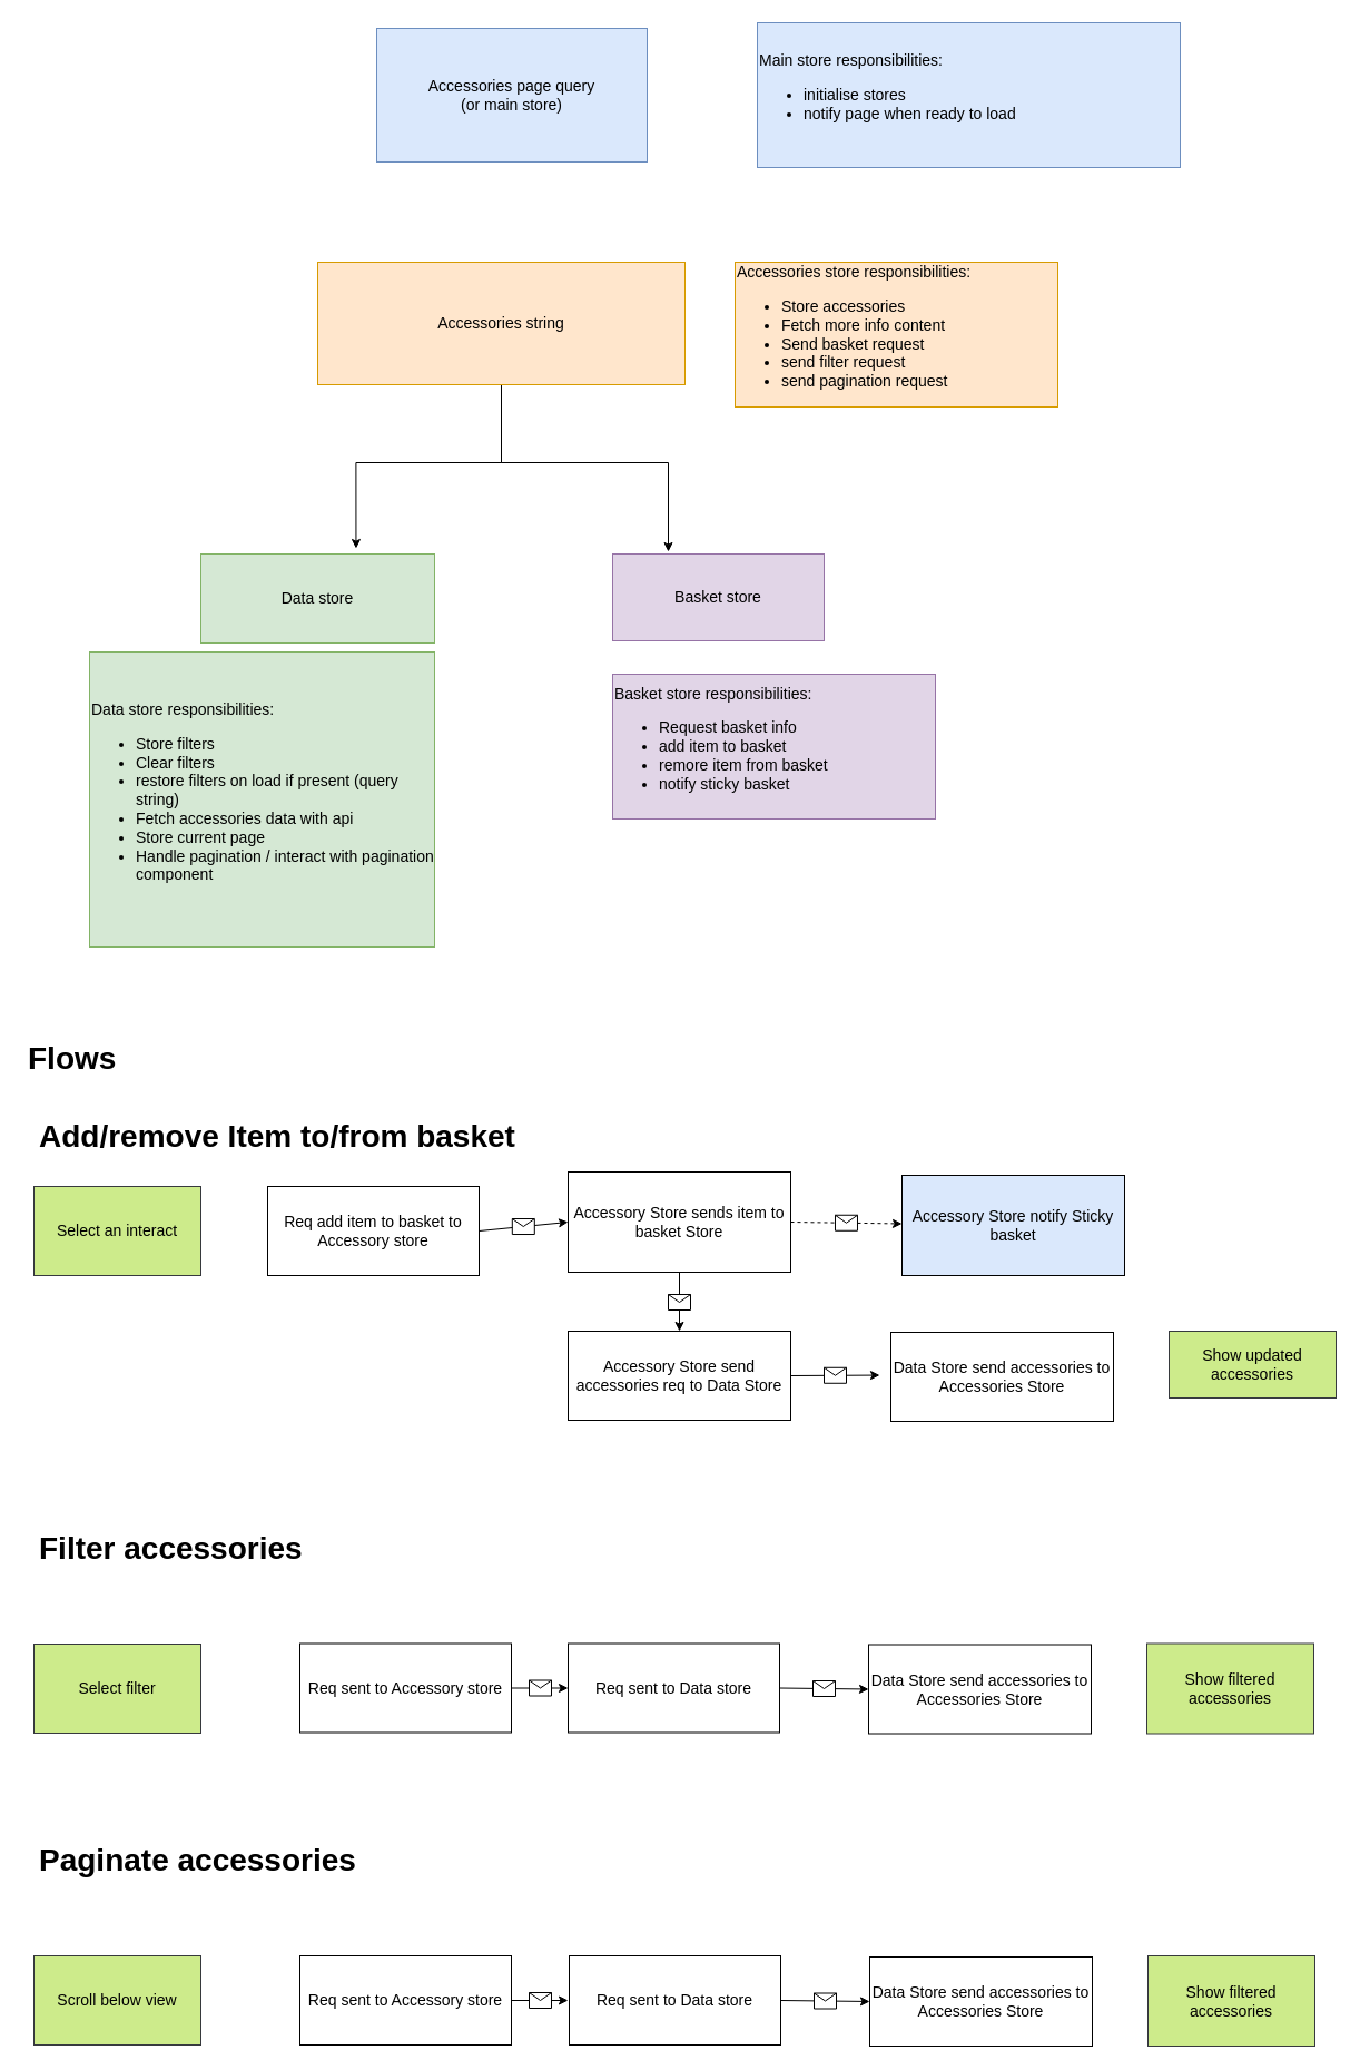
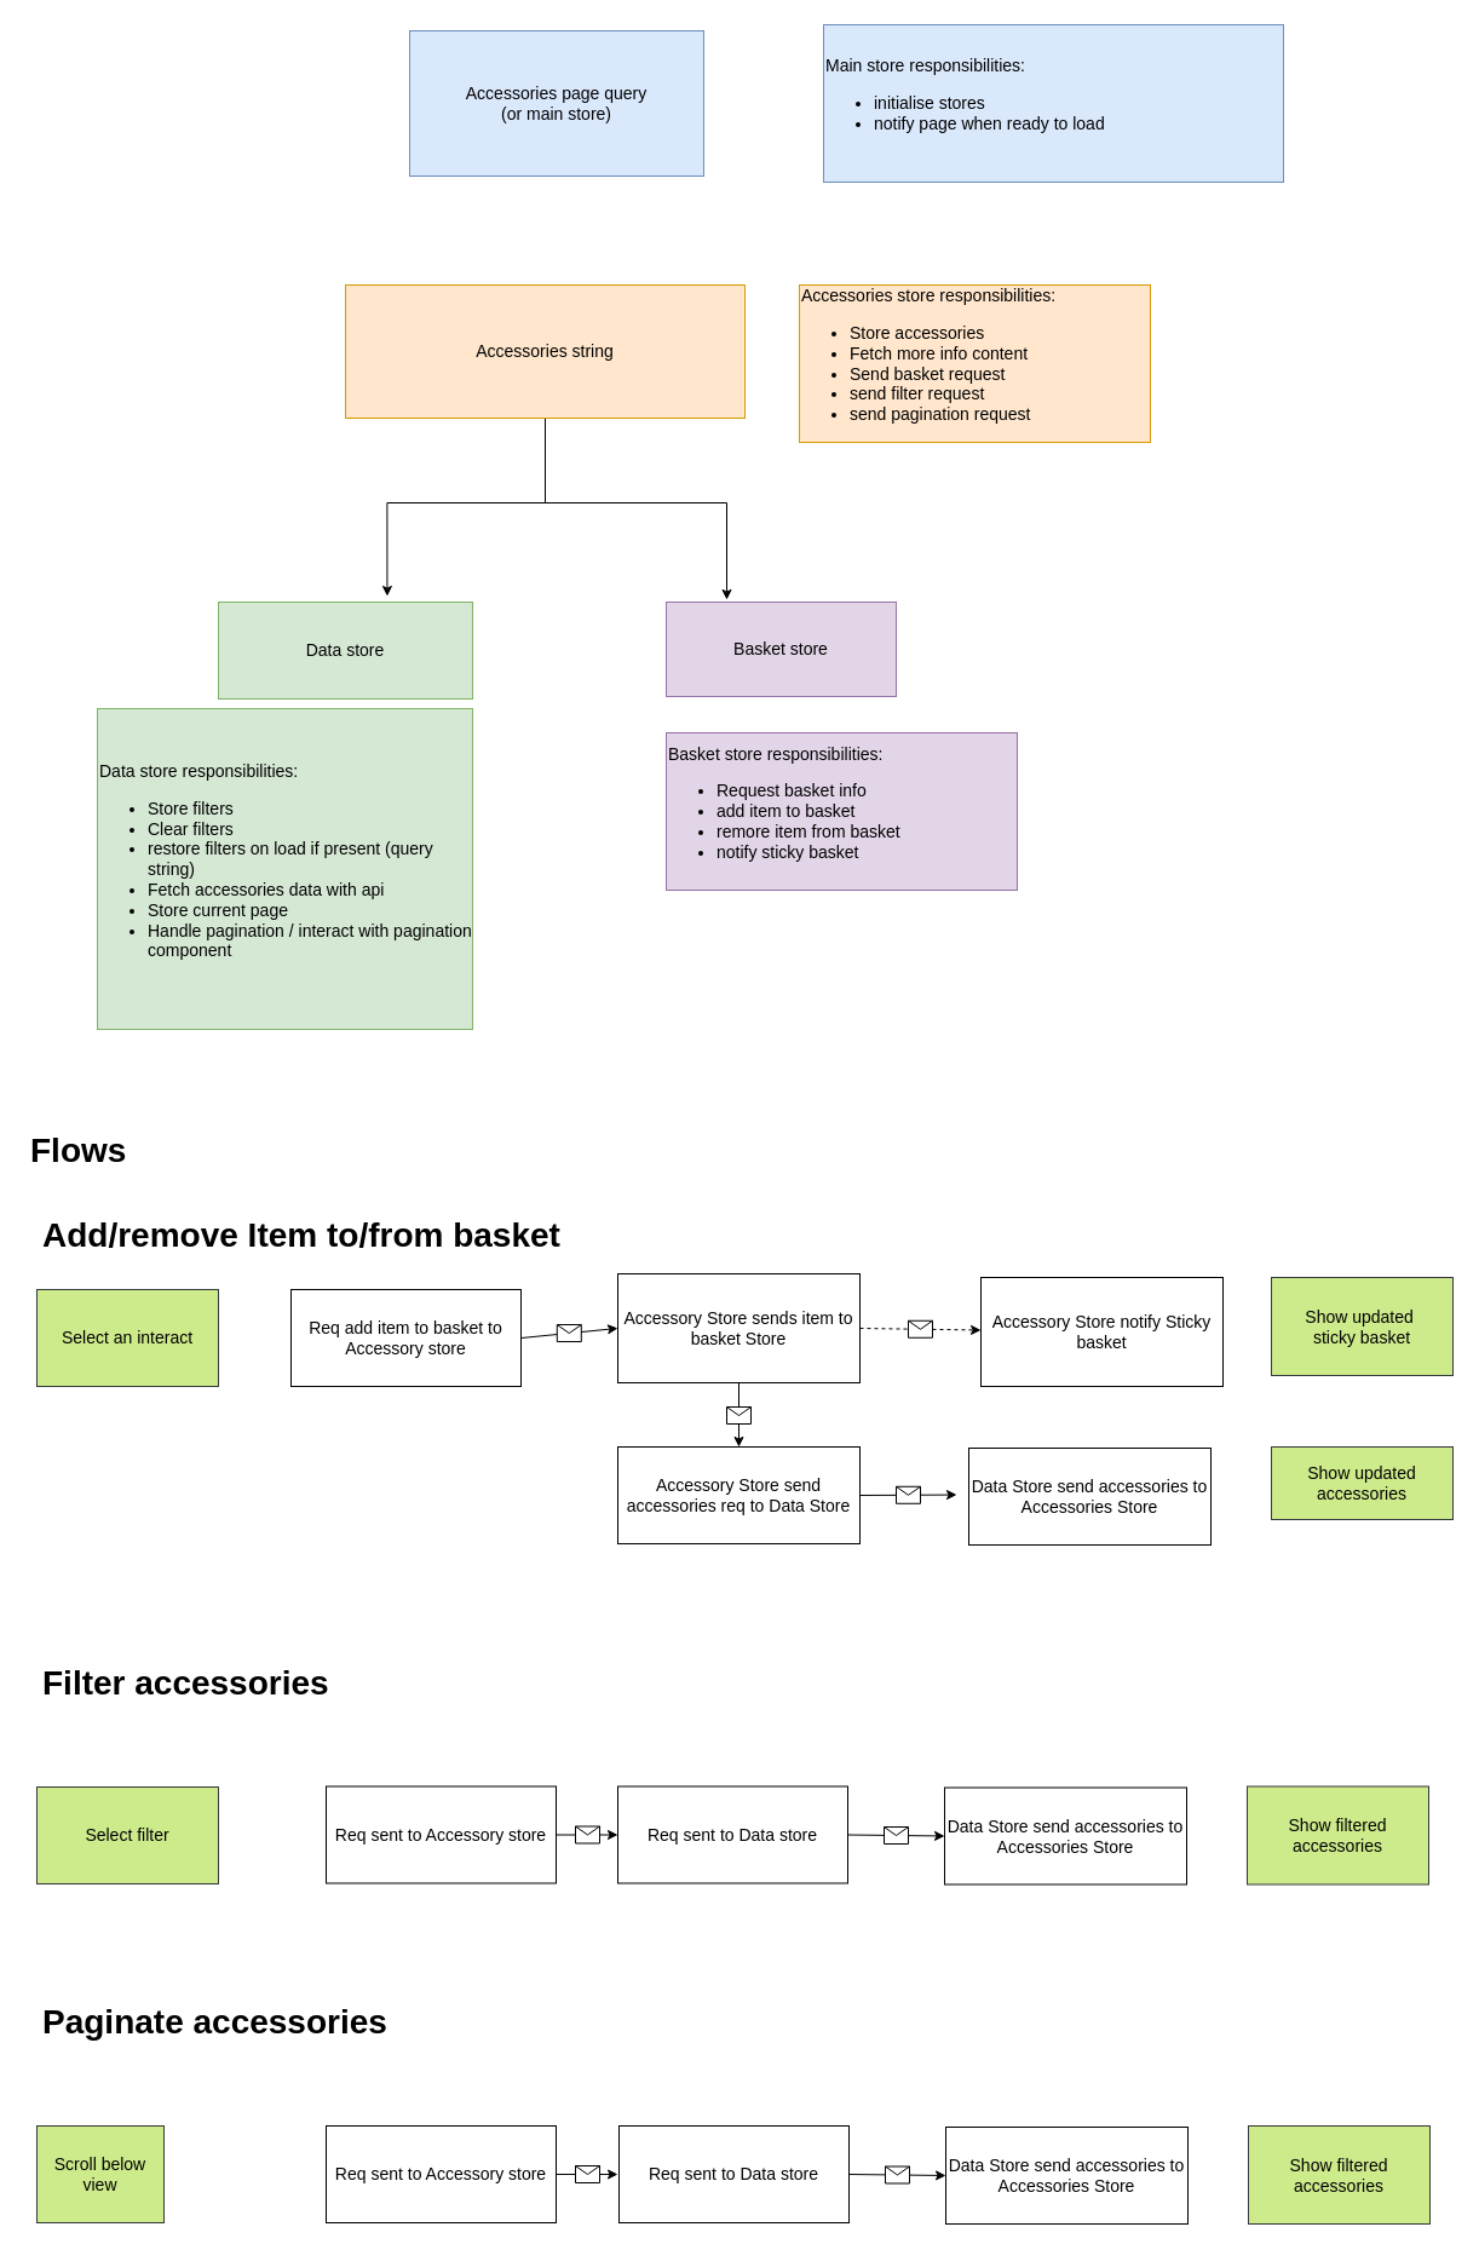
+ <mxCell id="25" value="Show updated&amp;nbsp;&lt;br&gt;sticky basket" style="rounded=0;whiteSpace=wrap;html=1;fontSize=14;align=center;fillColor=#cdeb8b;strokeColor=#36393d;" parent="1" vertex="1"><mxGeometry x="1050" y="1055" width="150" height="81" as="geometry" /></mxCell>
- <mxCell id="21" value="Accessory Store notify Sticky basket" style="rounded=0;whiteSpace=wrap;html=1;fontSize=14;align=center;fillColor=#dae8fc;" parent="1" vertex="1"><mxGeometry x="810" y="1055" width="200" height="90" as="geometry" /></mxCell>
+ <mxCell id="21" value="Accessory Store notify Sticky basket" style="rounded=0;whiteSpace=wrap;html=1;fontSize=14;align=center;" parent="1" vertex="1"><mxGeometry x="810" y="1055" width="200" height="90" as="geometry" /></mxCell>
- <mxCell id="39" value="Scroll below view" style="rounded=0;whiteSpace=wrap;html=1;fontSize=14;align=center;fillColor=#cdeb8b;strokeColor=#36393d;" parent="1" vertex="1"><mxGeometry x="30" y="1756" width="150" height="80" as="geometry" /></mxCell>
+ <mxCell id="39" value="Scroll below view" style="rounded=0;whiteSpace=wrap;html=1;fontSize=14;align=center;fillColor=#cdeb8b;strokeColor=#36393d;" parent="1" vertex="1"><mxGeometry x="30" y="1756" width="105" height="80" as="geometry" /></mxCell>
